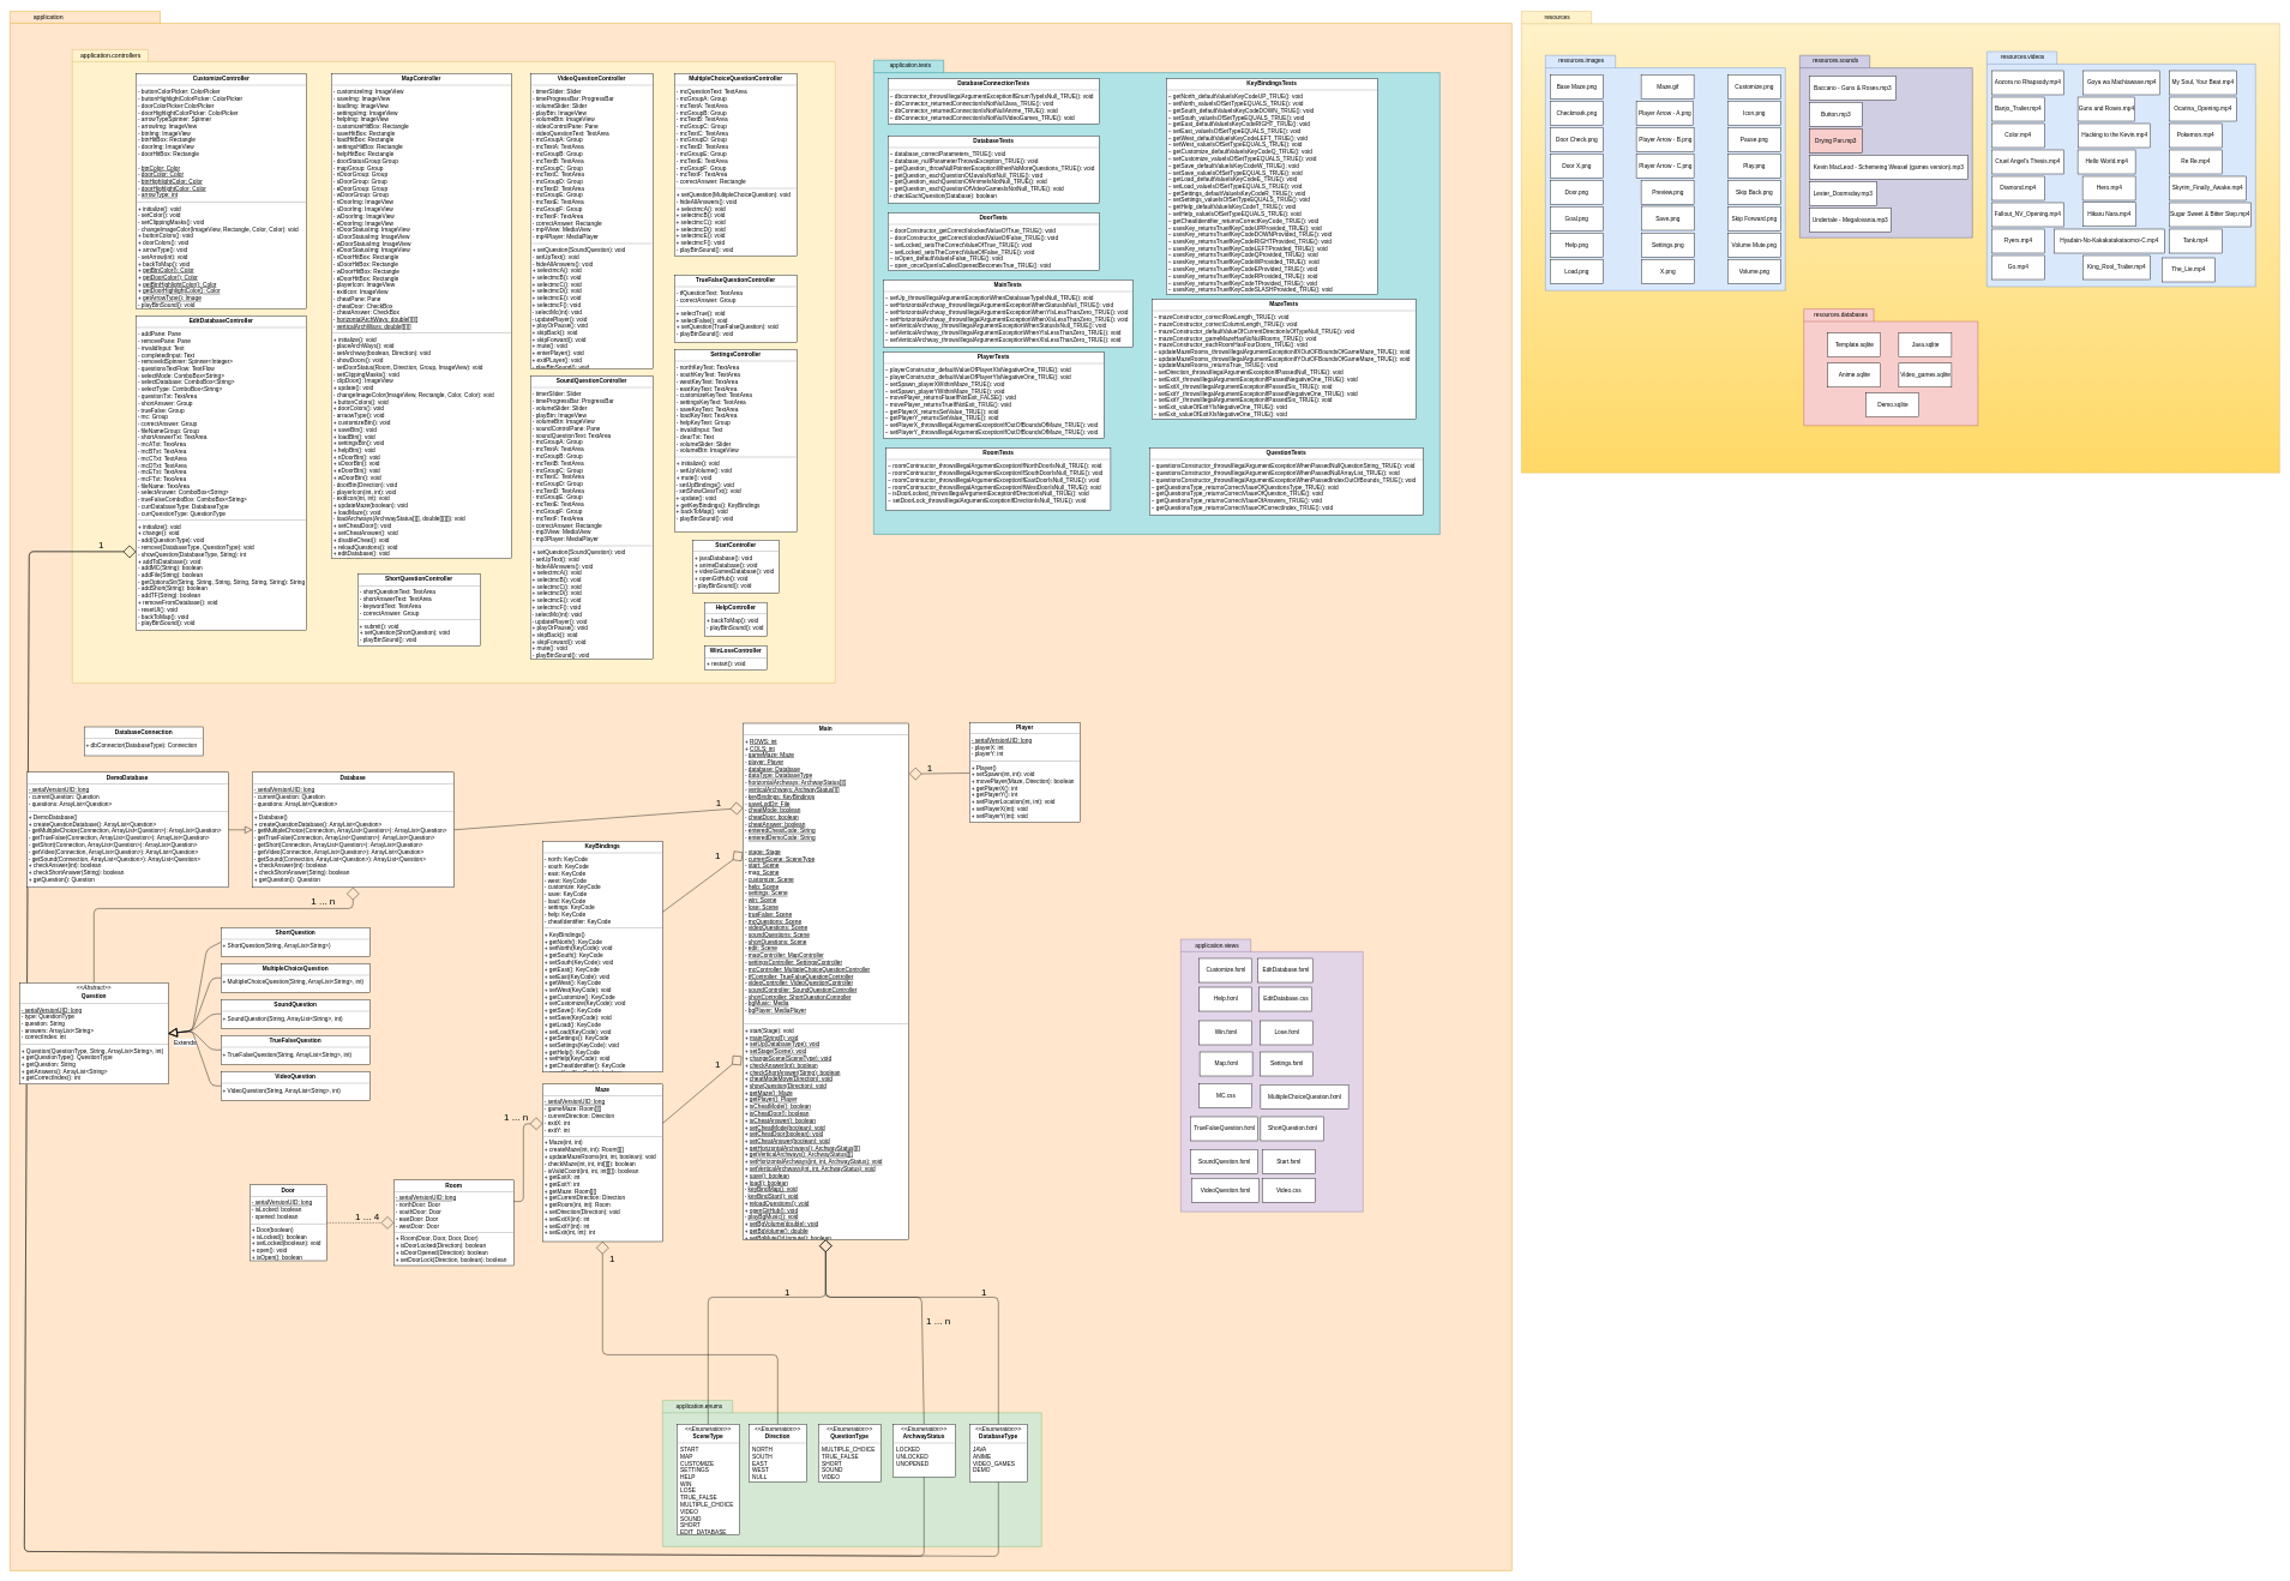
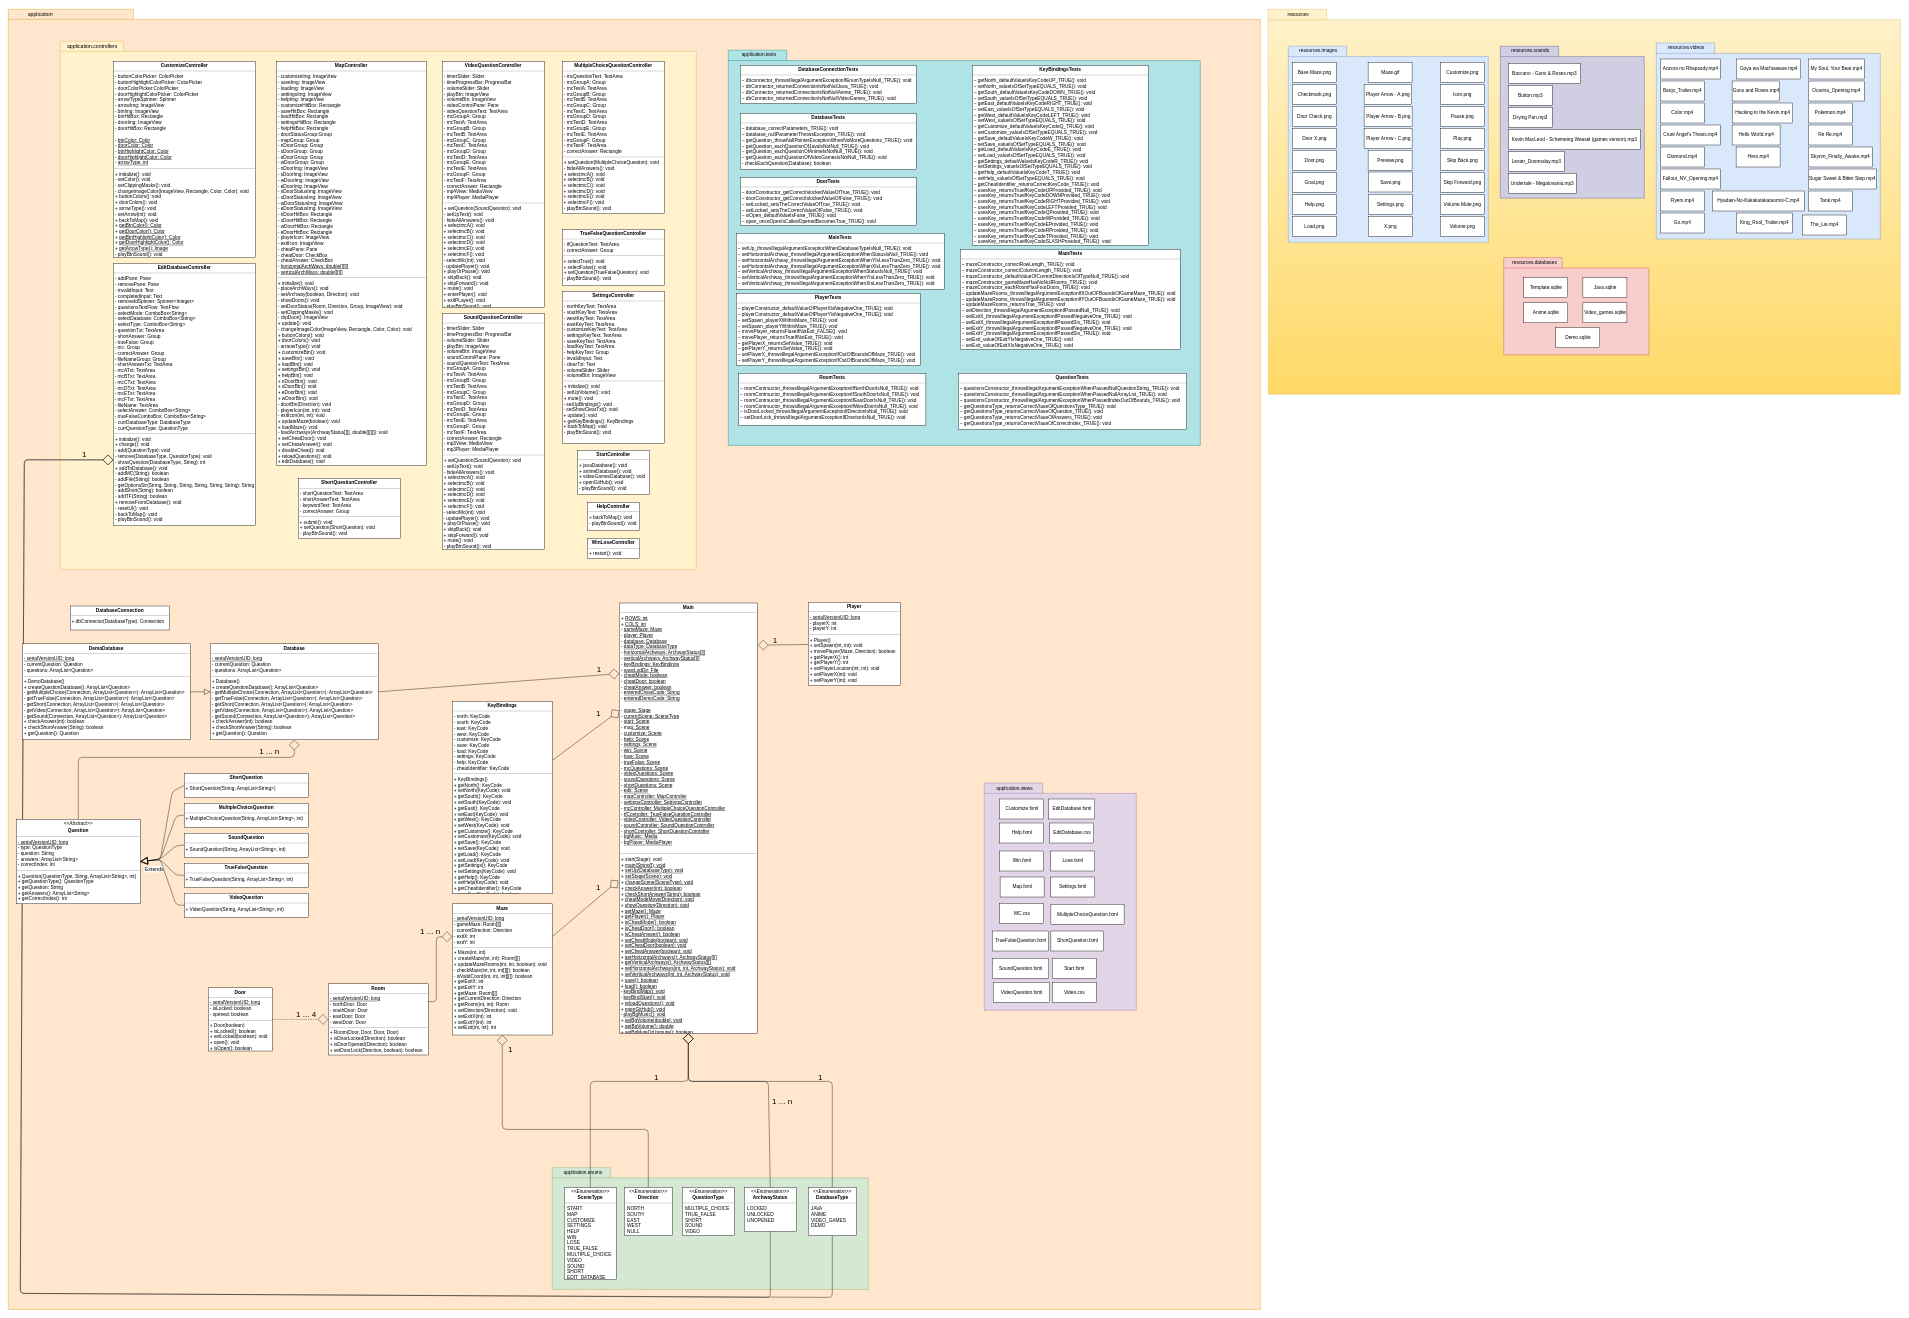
- <mxCell id="113" value="Drying Pan.mp3" style="html=1;fontColor=none;fillColor=#f8cecc;" vertex="1" parent="1"><mxGeometry x="3770" y="267.5" width="110" height="50" as="geometry" /></mxCell>
+ <mxCell id="113" value="Drying Pan.mp3" style="html=1;fontColor=none;" vertex="1" parent="1"><mxGeometry x="3770" y="267.5" width="110" height="50" as="geometry" /></mxCell>
- <mxCell id="131" value="Hikaru Nara.mp4" style="html=1;fontColor=none;" vertex="1" parent="1"><mxGeometry x="4340" y="421.5" width="110" height="50" as="geometry" /></mxCell>
